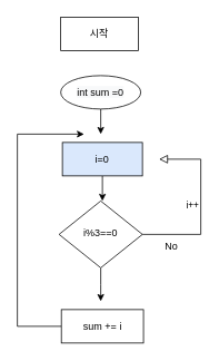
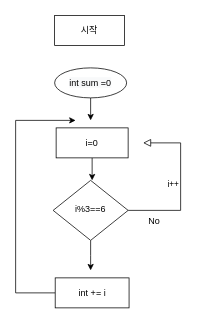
- <mxCell id="10" value="i=0" style="rounded=0;whiteSpace=wrap;html=1;fillColor=#dae8fc;" vertex="1" parent="1"><mxGeometry x="74" y="170" width="96" height="40" as="geometry" /></mxCell>
+ <mxCell id="10" value="i=0" style="rounded=0;whiteSpace=wrap;html=1;" vertex="1" parent="1"><mxGeometry x="74" y="170" width="96" height="40" as="geometry" /></mxCell>
- <mxCell id="4" value="i%3==0" style="rhombus;whiteSpace=wrap;html=1;shadow=0;fontFamily=Helvetica;fontSize=12;align=center;strokeWidth=1;spacing=6;spacingTop=-4;" parent="1" vertex="1"><mxGeometry x="70" y="240" width="100" height="80" as="geometry" /></mxCell>
+ <mxCell id="4" value="i%3==6" style="rhombus;whiteSpace=wrap;html=1;shadow=0;fontFamily=Helvetica;fontSize=12;align=center;strokeWidth=1;spacing=6;spacingTop=-4;" parent="1" vertex="1"><mxGeometry x="70" y="240" width="100" height="80" as="geometry" /></mxCell>
- <mxCell id="6" value="sum += i" style="rounded=0;whiteSpace=wrap;html=1;" vertex="1" parent="1"><mxGeometry x="72.75" y="370" width="98.5" height="40" as="geometry" /></mxCell>
+ <mxCell id="6" value="int += i" style="rounded=0;whiteSpace=wrap;html=1;" vertex="1" parent="1"><mxGeometry x="72.75" y="370" width="98.5" height="40" as="geometry" /></mxCell>
